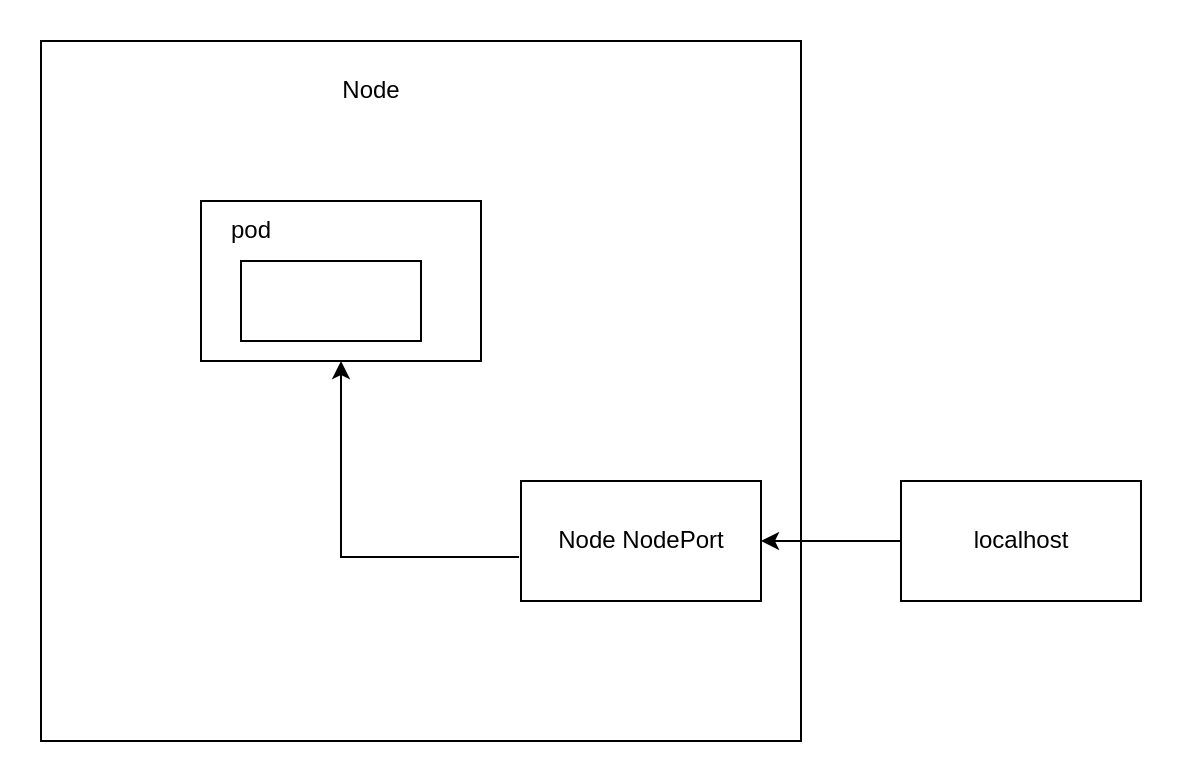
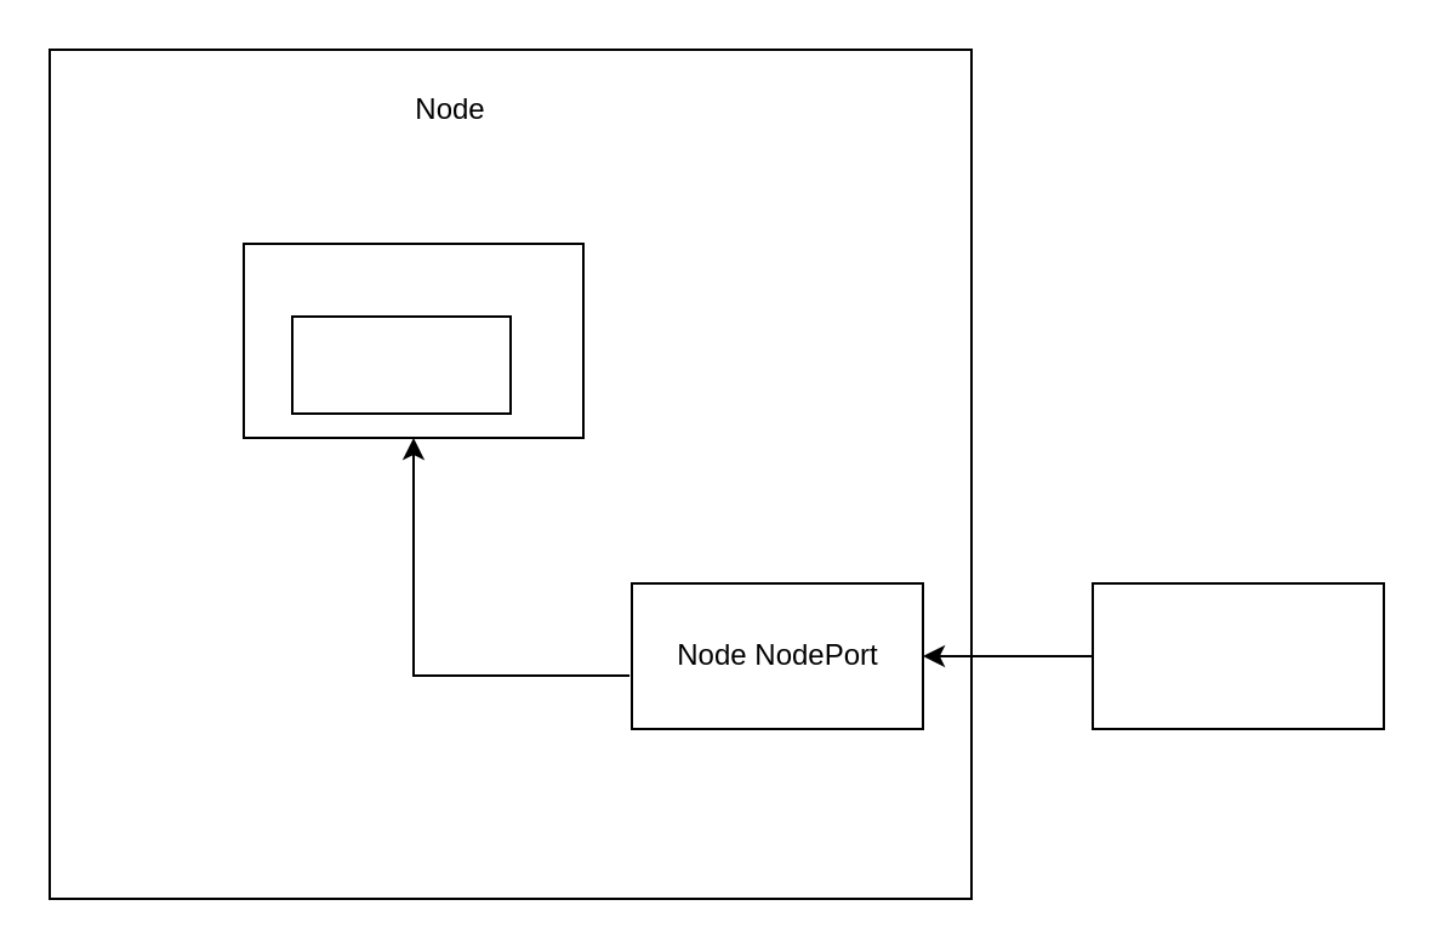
- <mxCell id="5" value="pod" style="text;html=1;align=center;verticalAlign=middle;resizable=0;points=[];autosize=1;strokeColor=none;fillColor=none;" vertex="1" parent="1"><mxGeometry x="105" y="100" width="40" height="30" as="geometry" /></mxCell>
- <mxCell id="10" value="localhost" style="text;html=1;align=center;verticalAlign=middle;resizable=0;points=[];autosize=1;strokeColor=none;fillColor=none;" vertex="1" parent="1"><mxGeometry x="475" y="255" width="70" height="30" as="geometry" /></mxCell>
